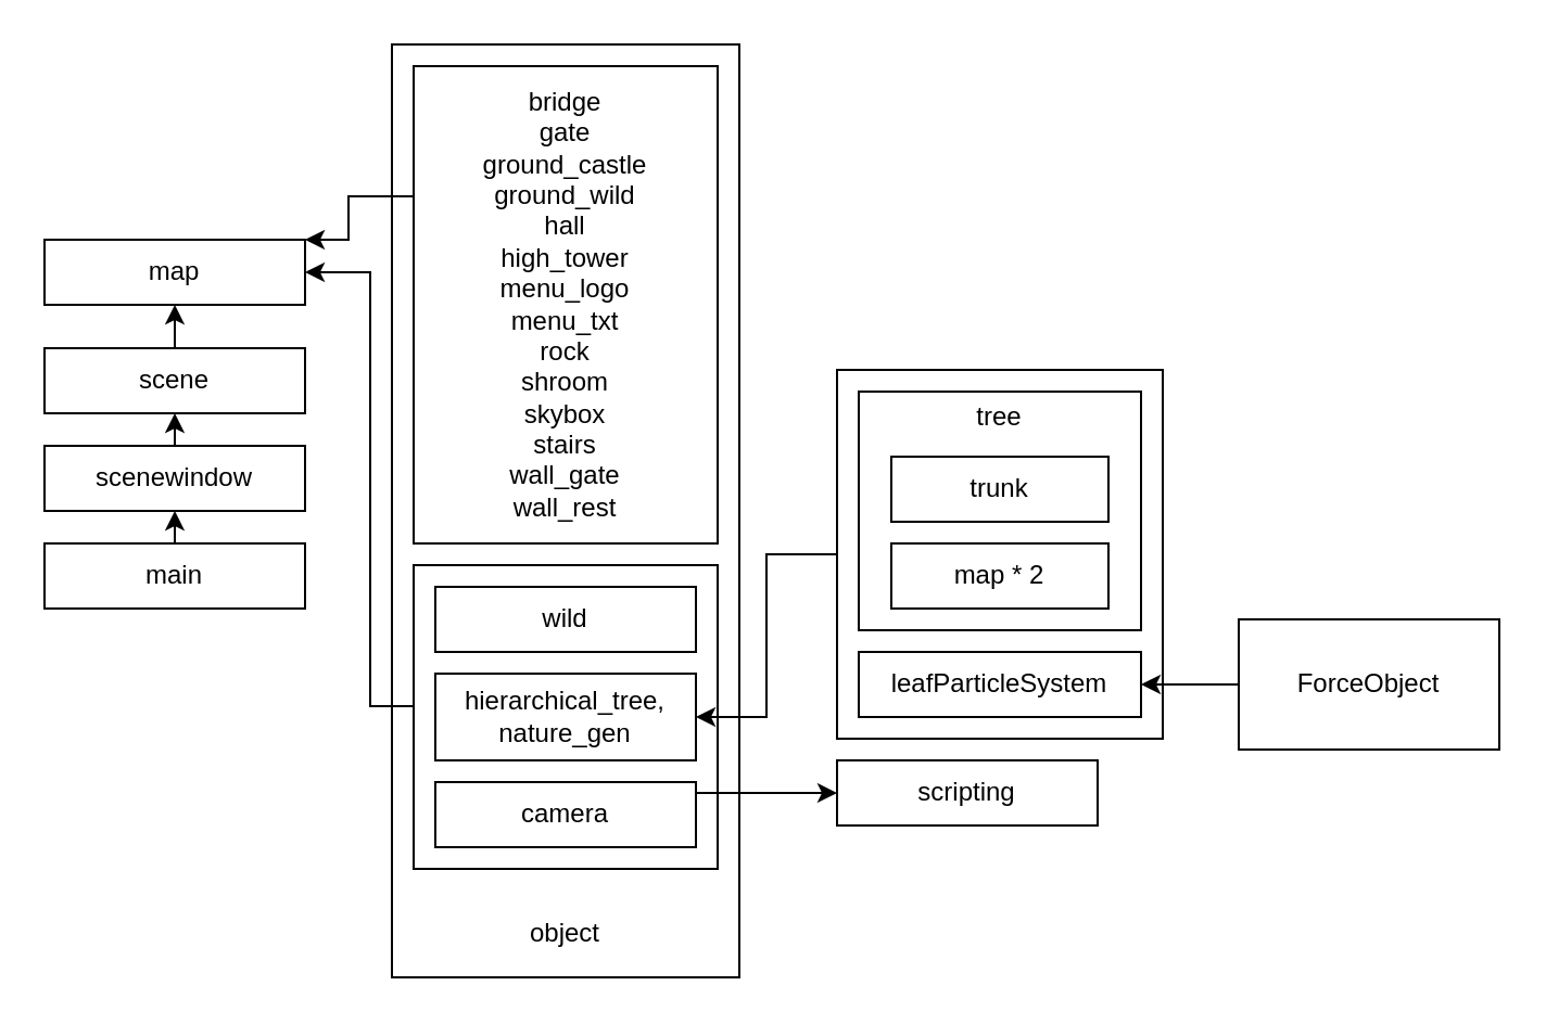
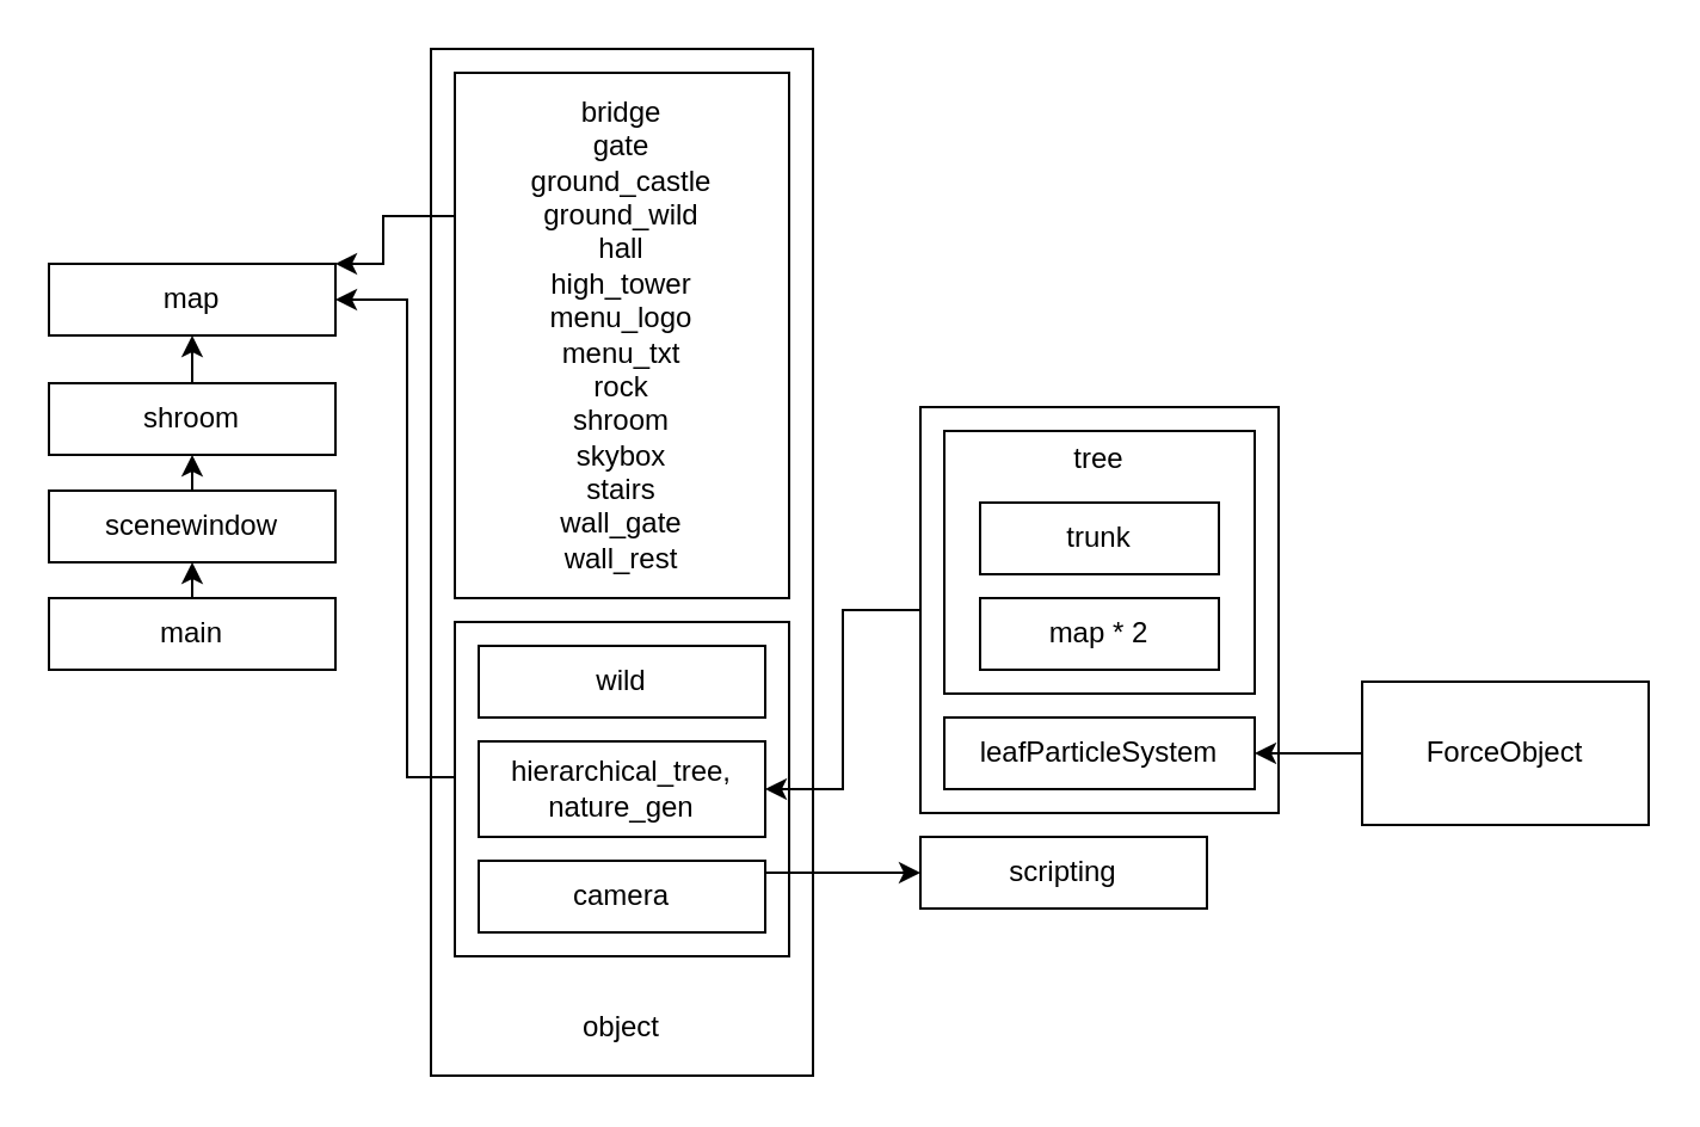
- <mxCell id="16" value="scene" style="rounded=0;whiteSpace=wrap;html=1;" parent="1" vertex="1"><mxGeometry x="20" y="160" width="120" height="30" as="geometry" /></mxCell>
+ <mxCell id="16" value="shroom" style="rounded=0;whiteSpace=wrap;html=1;" parent="1" vertex="1"><mxGeometry x="20" y="160" width="120" height="30" as="geometry" /></mxCell>
